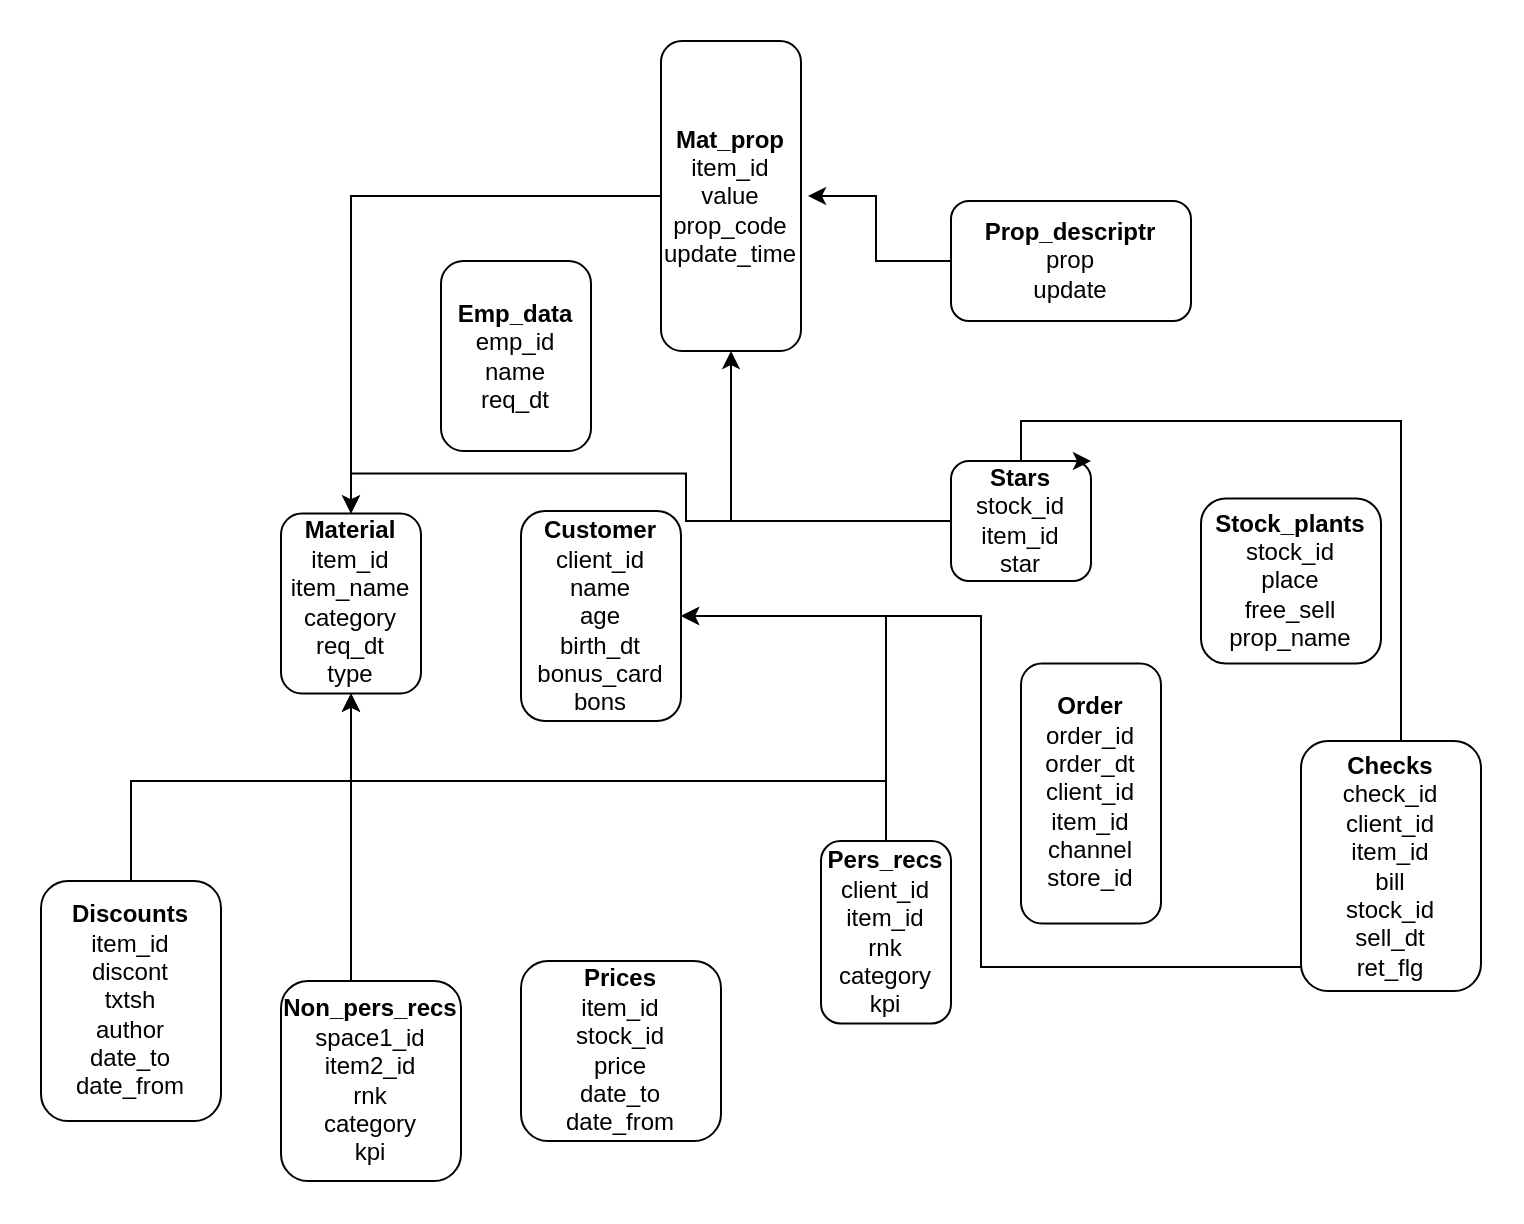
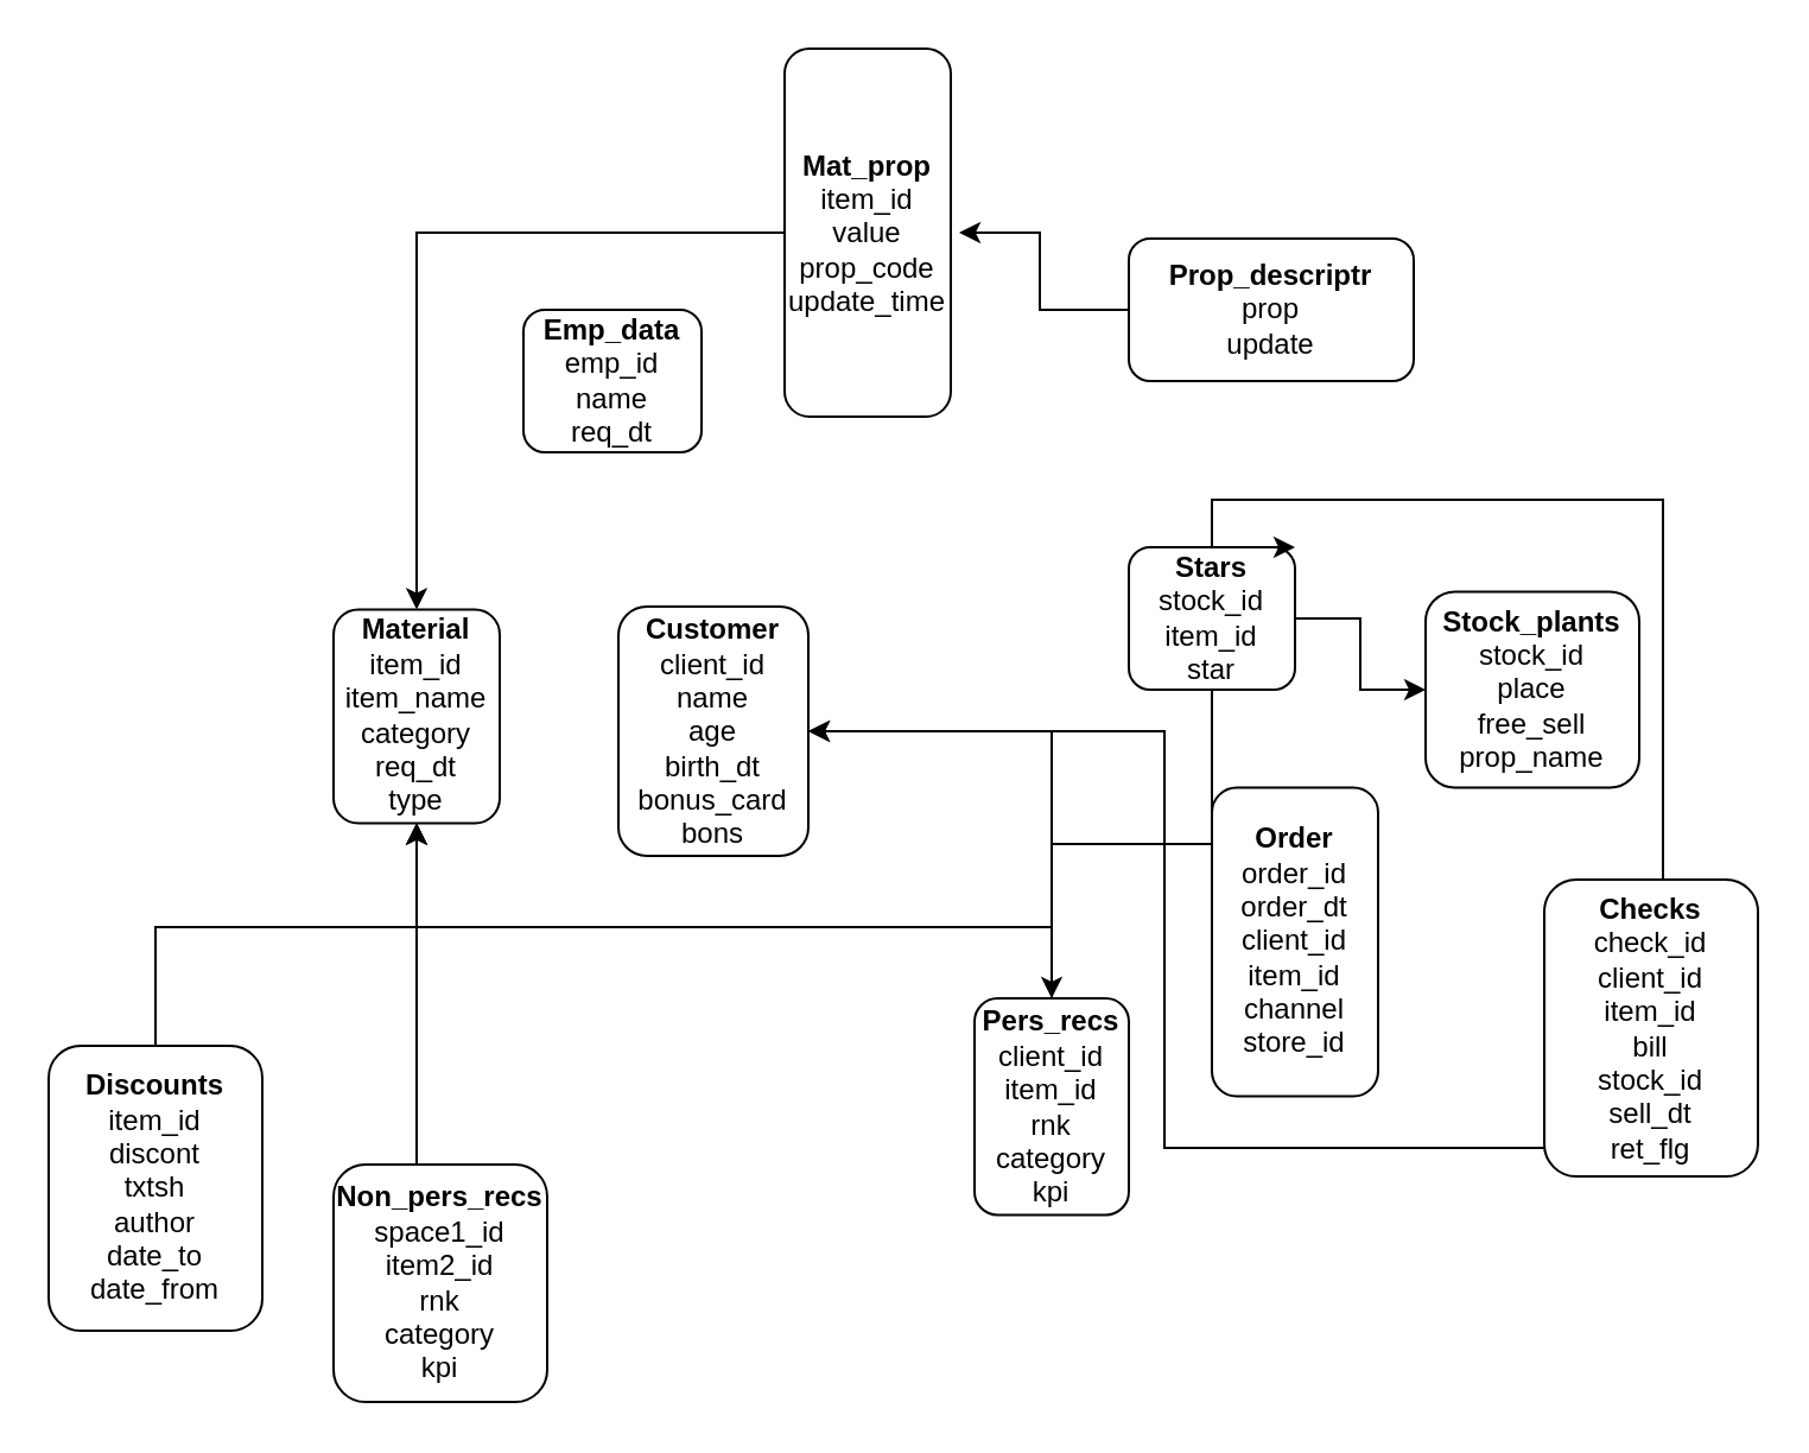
- <mxCell id="15" value="&lt;b&gt;Emp_data&lt;/b&gt;&lt;br&gt;emp_id&lt;br&gt;name&lt;br&gt;req_dt" style="rounded=1;whiteSpace=wrap;html=1;" parent="1" vertex="1"><mxGeometry x="220" y="130" width="75" height="95" as="geometry" /></mxCell>
+ <mxCell id="15" value="&lt;b&gt;Emp_data&lt;/b&gt;&lt;br&gt;emp_id&lt;br&gt;name&lt;br&gt;req_dt" style="rounded=1;whiteSpace=wrap;html=1;" parent="1" vertex="1"><mxGeometry x="220" y="130" width="75" height="60" as="geometry" /></mxCell>
- <mxCell id="9" style="edgeStyle=orthogonalEdgeStyle;rounded=0;orthogonalLoop=1;jettySize=auto;html=1;" parent="1" source="11" target="6" edge="1"><mxGeometry relative="1" as="geometry" /></mxCell>
+ <mxCell id="9" style="edgeStyle=orthogonalEdgeStyle;rounded=0;orthogonalLoop=1;jettySize=auto;html=1;entryX=0;entryY=0.5;entryDx=0;entryDy=0;" parent="1" source="11" target="8" edge="1"><mxGeometry relative="1" as="geometry" /></mxCell>
- <mxCell id="10" style="edgeStyle=orthogonalEdgeStyle;rounded=0;orthogonalLoop=1;jettySize=auto;html=1;entryX=0.5;entryY=0;entryDx=0;entryDy=0;" edge="1" parent="1" source="11" target="2"><mxGeometry relative="1" as="geometry" /></mxCell>
+ <mxCell id="10" style="edgeStyle=orthogonalEdgeStyle;rounded=0;orthogonalLoop=1;jettySize=auto;html=1;" edge="1" parent="1" source="11" target="18"><mxGeometry relative="1" as="geometry" /></mxCell>
- <mxCell id="23" value="&lt;b&gt;Prices&lt;/b&gt;&lt;br&gt;item_id&lt;br&gt;stock_id&lt;br&gt;price&lt;br&gt;date_to&lt;br&gt;date_from" style="rounded=1;whiteSpace=wrap;html=1;" parent="1" vertex="1"><mxGeometry x="260" y="480" width="100" height="90" as="geometry" /></mxCell>
